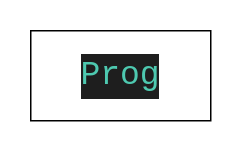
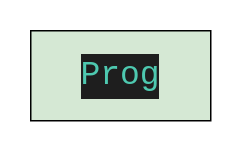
- <mxCell id="2" value="&lt;div style=&quot;color: rgb(212, 212, 212); background-color: rgb(30, 30, 30); font-family: Consolas, &amp;quot;Courier New&amp;quot;, monospace; font-size: 22px; line-height: 30px;&quot;&gt;&lt;span style=&quot;color: #4ec9b0;&quot;&gt;Prog&lt;/span&gt;&lt;/div&gt;" style="rounded=0;whiteSpace=wrap;html=1;" vertex="1" parent="1"><mxGeometry x="20" y="20" width="120" height="60" as="geometry" /></mxCell>
+ <mxCell id="2" value="&lt;div style=&quot;color: rgb(212, 212, 212); background-color: rgb(30, 30, 30); font-family: Consolas, &amp;quot;Courier New&amp;quot;, monospace; font-size: 22px; line-height: 30px;&quot;&gt;&lt;span style=&quot;color: #4ec9b0;&quot;&gt;Prog&lt;/span&gt;&lt;/div&gt;" style="rounded=0;whiteSpace=wrap;html=1;fillColor=#d5e8d4;" vertex="1" parent="1"><mxGeometry x="20" y="20" width="120" height="60" as="geometry" /></mxCell>
